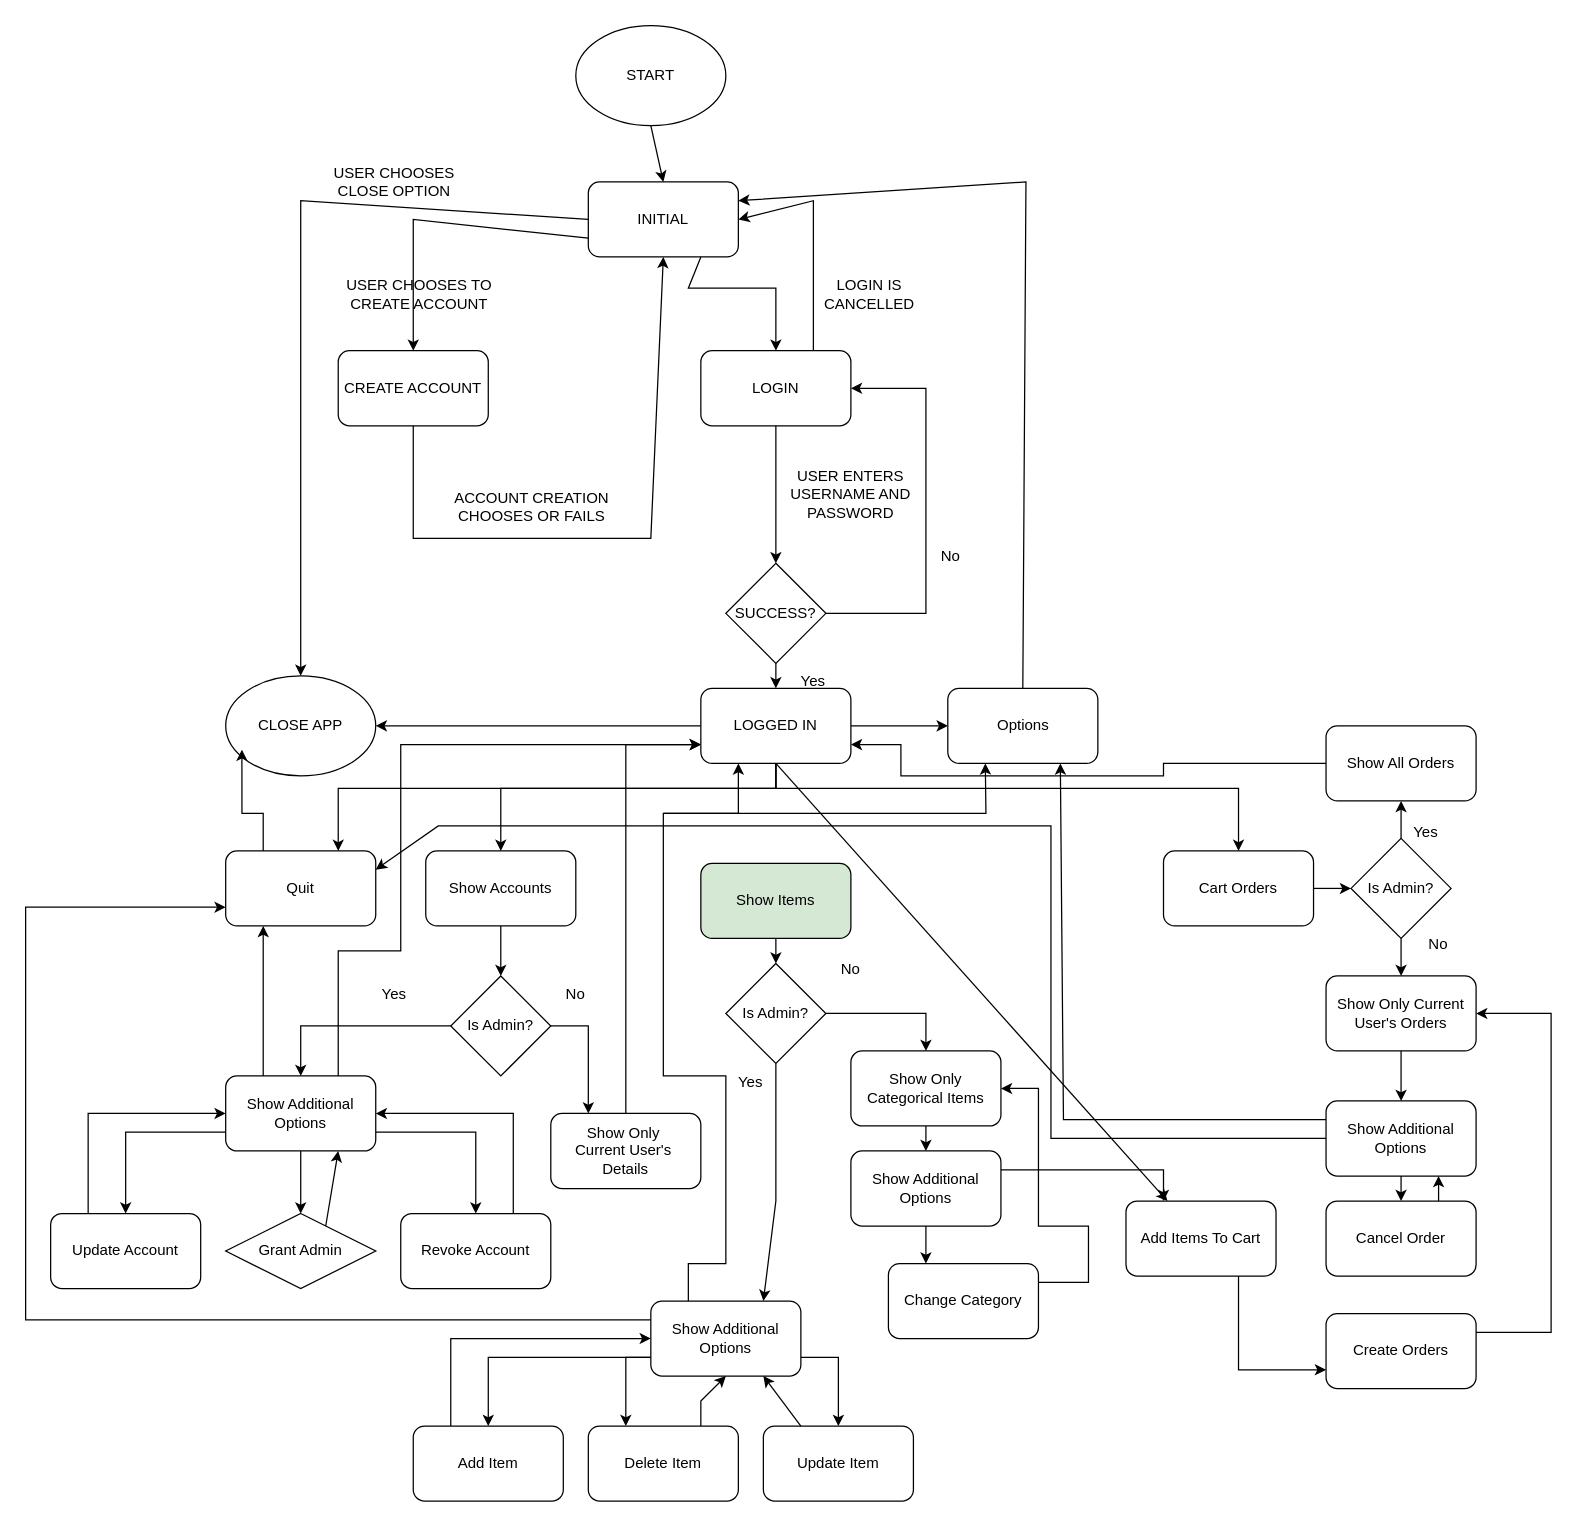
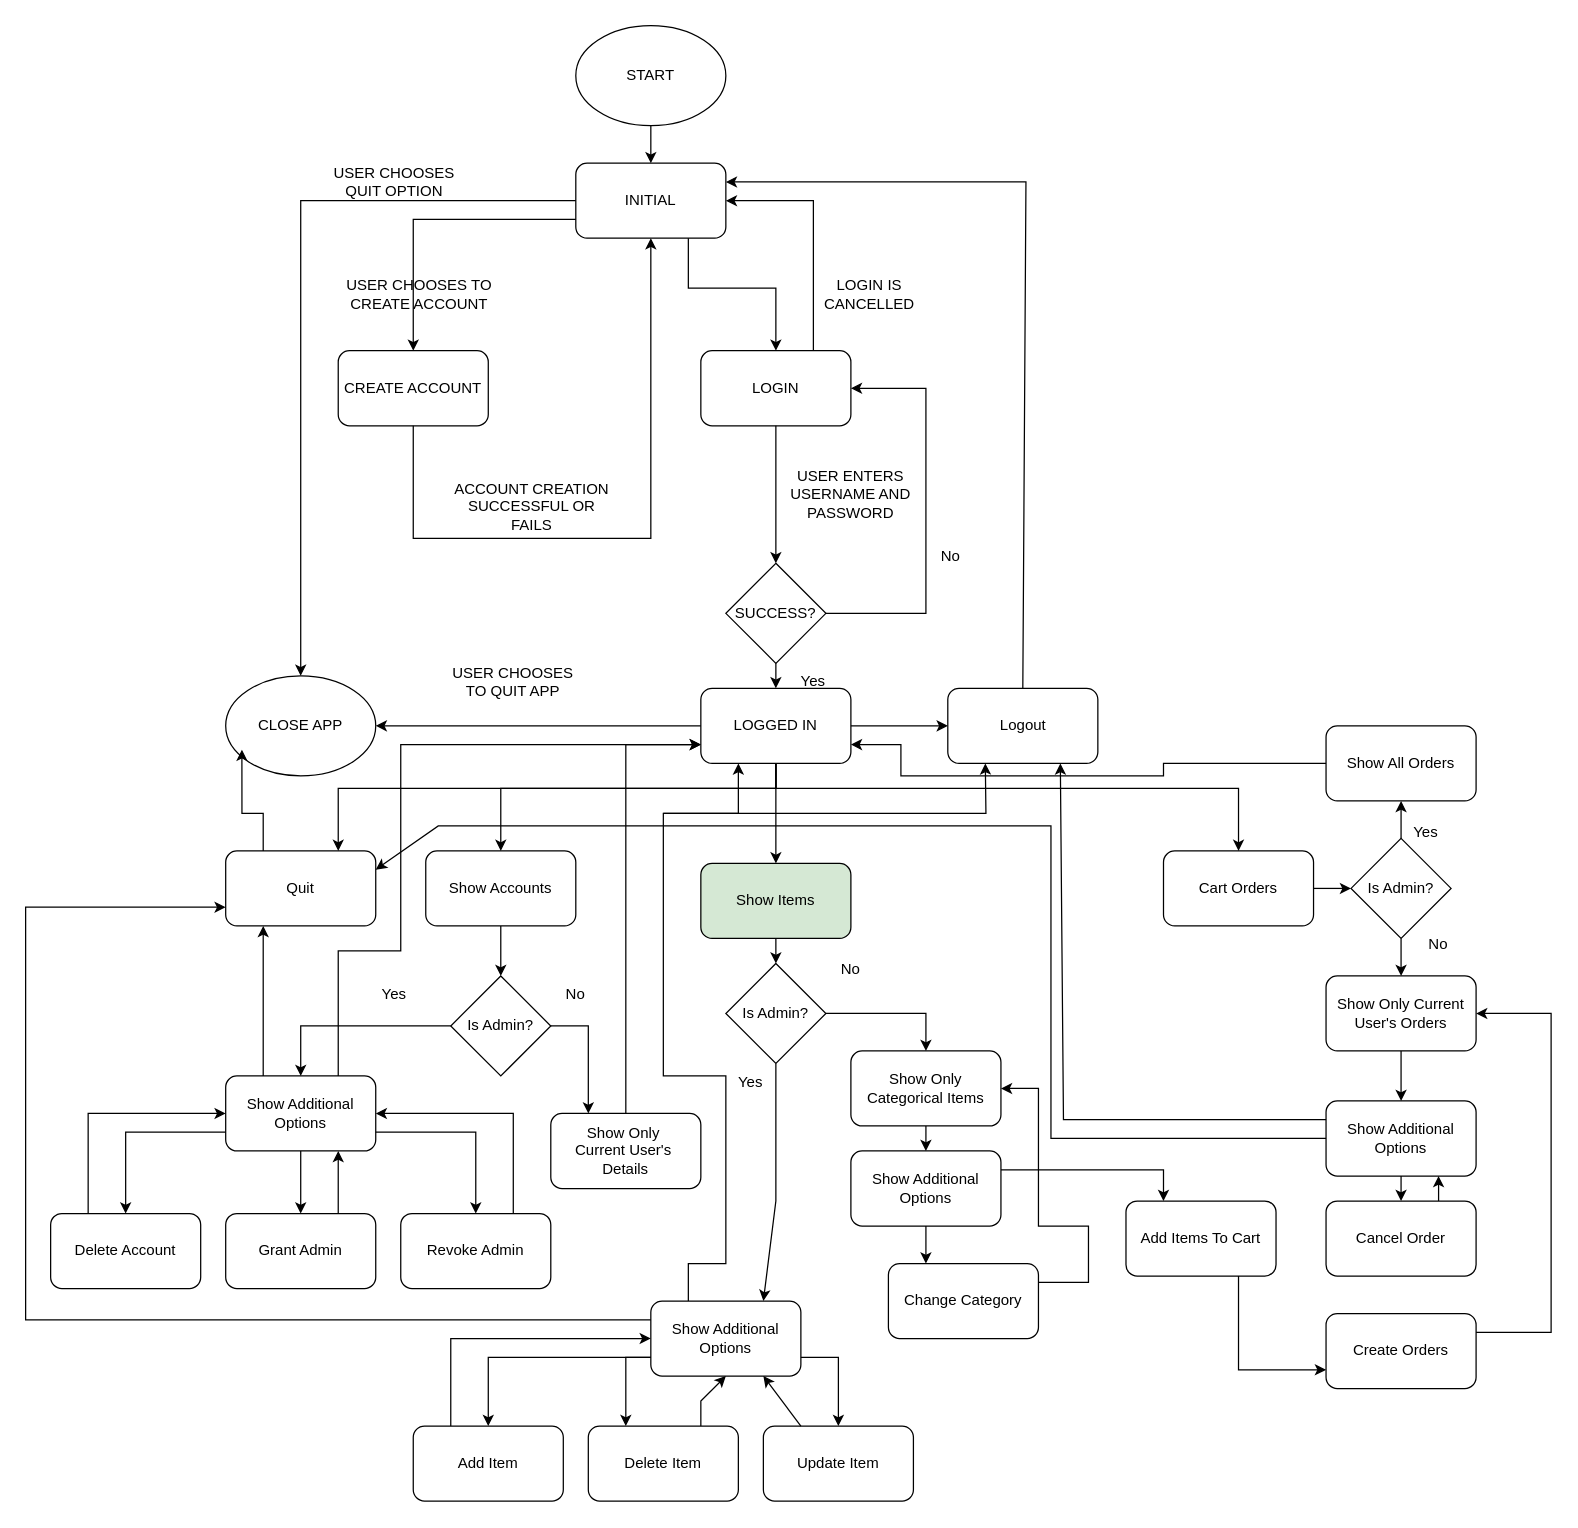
- <mxCell id="21" value="USER CHOOSES CLOSE OPTION" style="text;html=1;align=center;verticalAlign=middle;whiteSpace=wrap;rounded=0;" parent="1" vertex="1"><mxGeometry x="260" y="140" width="110" height="10" as="geometry" /></mxCell>
+ <mxCell id="21" value="USER CHOOSES QUIT OPTION" style="text;html=1;align=center;verticalAlign=middle;whiteSpace=wrap;rounded=0;" parent="1" vertex="1"><mxGeometry x="260" y="140" width="110" height="10" as="geometry" /></mxCell>
- <mxCell id="2" value="INITIAL" style="rounded=1;whiteSpace=wrap;html=1;" parent="1" vertex="1"><mxGeometry x="470" y="145" width="120" height="60" as="geometry" /></mxCell>
+ <mxCell id="2" value="INITIAL" style="rounded=1;whiteSpace=wrap;html=1;" parent="1" vertex="1"><mxGeometry x="460" width="120" height="60" as="geometry" y="130" /></mxCell>
- <mxCell id="23" value="ACCOUNT CREATION CHOOSES OR FAILS" style="text;html=1;align=center;verticalAlign=middle;whiteSpace=wrap;rounded=0;" parent="1" vertex="1"><mxGeometry x="360" y="390" width="130" height="30" as="geometry" /></mxCell>
+ <mxCell id="23" value="ACCOUNT CREATION SUCCESSFUL OR FAILS" style="text;html=1;align=center;verticalAlign=middle;whiteSpace=wrap;rounded=0;" parent="1" vertex="1"><mxGeometry x="360" y="390" width="130" height="30" as="geometry" /></mxCell>
+ <mxCell id="26" value="USER CHOOSES TO QUIT APP" style="text;html=1;align=center;verticalAlign=middle;whiteSpace=wrap;rounded=0;" parent="1" vertex="1"><mxGeometry x="360" y="530" width="100" height="30" as="geometry" /></mxCell>
- <mxCell id="37" value="Options" style="rounded=1;whiteSpace=wrap;html=1;" vertex="1" parent="1"><mxGeometry x="757.5" y="550" width="120" height="60" as="geometry" /></mxCell>
+ <mxCell id="37" value="Logout" style="rounded=1;whiteSpace=wrap;html=1;" vertex="1" parent="1"><mxGeometry x="757.5" y="550" width="120" height="60" as="geometry" /></mxCell>
- <mxCell id="32" value="" style="endArrow=classic;html=1;rounded=0;exitX=0.5;exitY=1;exitDx=0;exitDy=0;" edge="1" parent="1" source="10" target="85"><mxGeometry width="50" height="50" relative="1" as="geometry"><mxPoint x="630" y="660" as="sourcePoint" /><mxPoint x="680" y="610" as="targetPoint" /></mxGeometry></mxCell>
+ <mxCell id="32" value="" style="endArrow=classic;html=1;rounded=0;exitX=0.5;exitY=1;exitDx=0;exitDy=0;entryX=0.5;entryY=0;entryDx=0;entryDy=0;" edge="1" parent="1" source="10" target="28"><mxGeometry width="50" height="50" relative="1" as="geometry"><mxPoint x="630" y="660" as="sourcePoint" /><mxPoint x="680" y="610" as="targetPoint" /></mxGeometry></mxCell>
- <mxCell id="42" value="Update Account" style="rounded=1;whiteSpace=wrap;html=1;" vertex="1" parent="1"><mxGeometry x="40" y="970" width="120" height="60" as="geometry" /></mxCell>
+ <mxCell id="42" value="Delete Account" style="rounded=1;whiteSpace=wrap;html=1;" vertex="1" parent="1"><mxGeometry x="40" y="970" width="120" height="60" as="geometry" /></mxCell>
- <mxCell id="43" value="Grant Admin" style="rhombus;whiteSpace=wrap;html=1;" vertex="1" parent="1"><mxGeometry x="180" y="970" width="120" height="60" as="geometry" /></mxCell>
+ <mxCell id="43" value="Grant Admin" style="rounded=1;whiteSpace=wrap;html=1;" vertex="1" parent="1"><mxGeometry x="180" y="970" width="120" height="60" as="geometry" /></mxCell>
- <mxCell id="44" value="Revoke Account" style="rounded=1;whiteSpace=wrap;html=1;" vertex="1" parent="1"><mxGeometry x="320" y="970" width="120" height="60" as="geometry" /></mxCell>
+ <mxCell id="44" value="Revoke Admin" style="rounded=1;whiteSpace=wrap;html=1;" vertex="1" parent="1"><mxGeometry x="320" y="970" width="120" height="60" as="geometry" /></mxCell>
